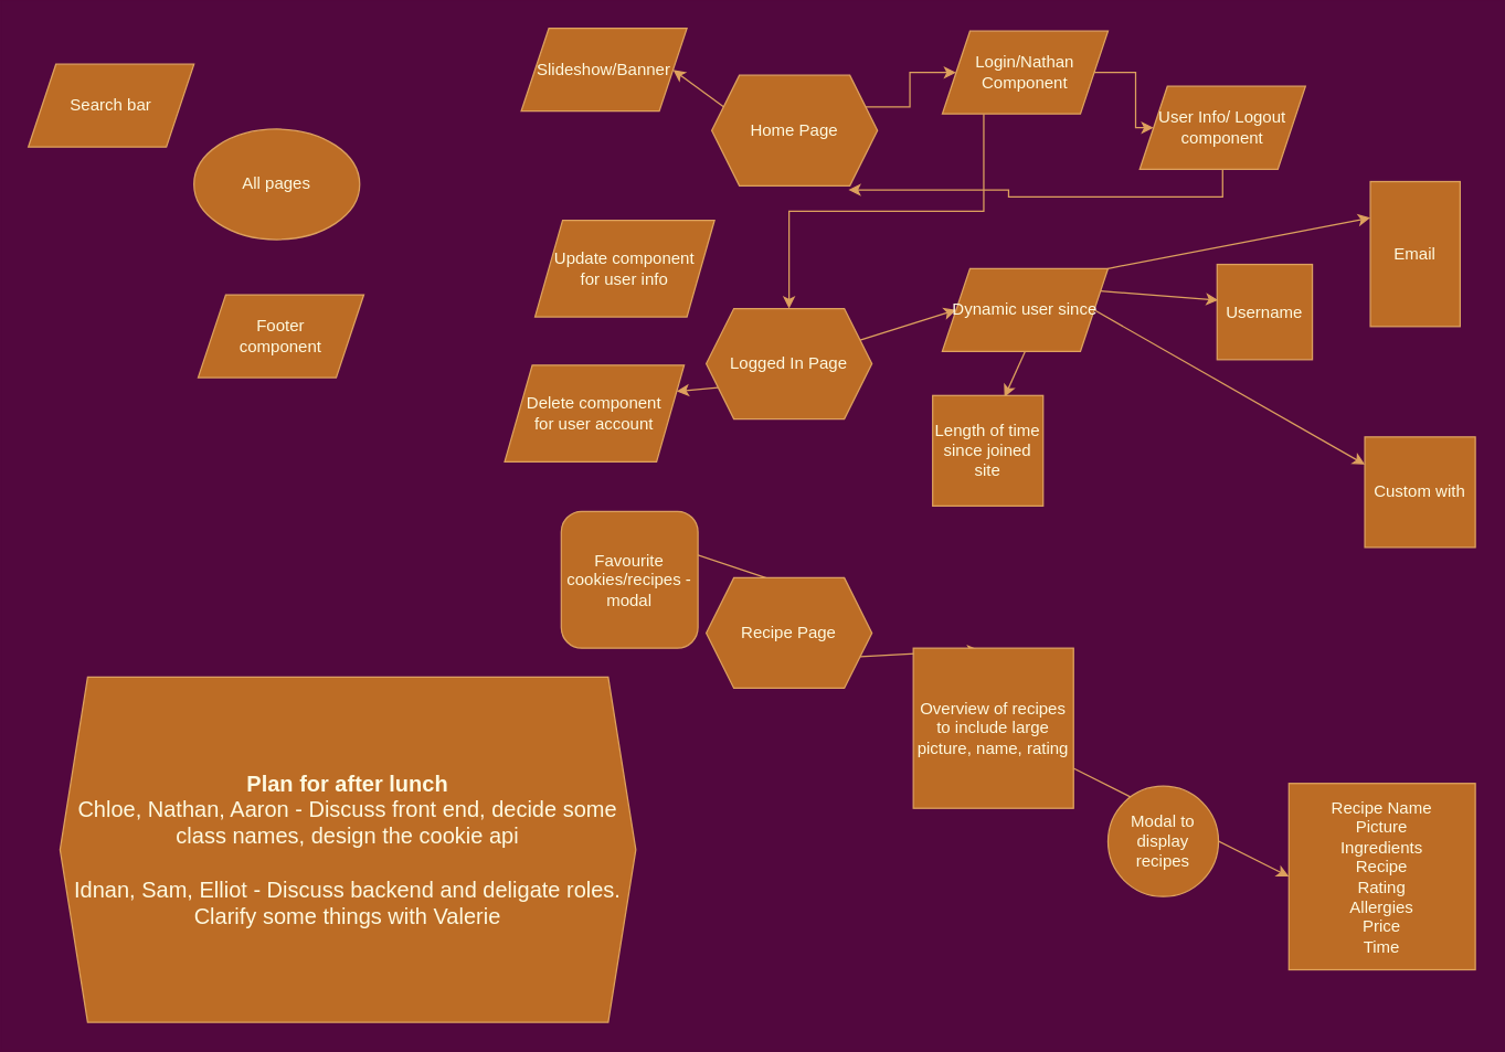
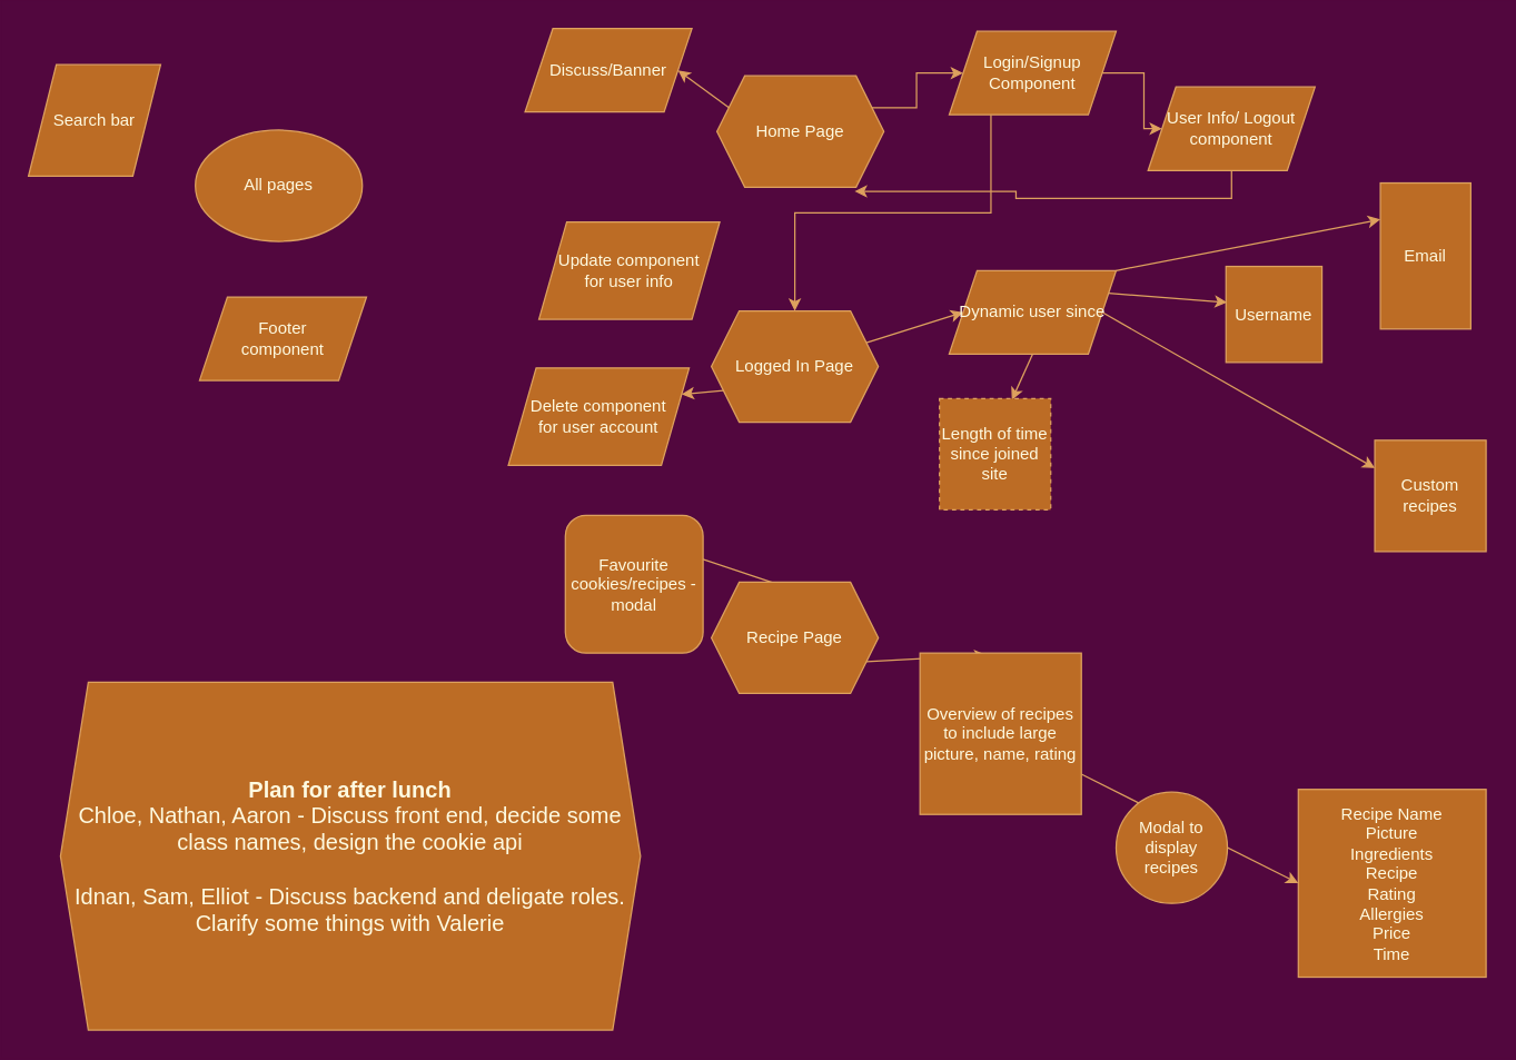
- <mxCell id="27" value="Slideshow/Banner" style="shape=parallelogram;perimeter=parallelogramPerimeter;whiteSpace=wrap;html=1;fixedSize=1;strokeColor=#DDA15E;fontColor=#FEFAE0;fillColor=#BC6C25;" parent="1" vertex="1"><mxGeometry x="377" y="20" width="120" height="60" as="geometry" /></mxCell>
+ <mxCell id="27" value="Discuss/Banner" style="shape=parallelogram;perimeter=parallelogramPerimeter;whiteSpace=wrap;html=1;fixedSize=1;strokeColor=#DDA15E;fontColor=#FEFAE0;fillColor=#BC6C25;" parent="1" vertex="1"><mxGeometry x="377" y="20" width="120" height="60" as="geometry" /></mxCell>
- <mxCell id="11" value="Login/Nathan Component" style="shape=parallelogram;perimeter=parallelogramPerimeter;whiteSpace=wrap;html=1;fixedSize=1;labelBackgroundColor=none;fillColor=#BC6C25;strokeColor=#DDA15E;fontColor=#FEFAE0;" parent="1" vertex="1"><mxGeometry x="682" y="22" width="120" height="60" as="geometry" /></mxCell>
+ <mxCell id="11" value="Login/Signup Component" style="shape=parallelogram;perimeter=parallelogramPerimeter;whiteSpace=wrap;html=1;fixedSize=1;labelBackgroundColor=none;fillColor=#BC6C25;strokeColor=#DDA15E;fontColor=#FEFAE0;" parent="1" vertex="1"><mxGeometry x="682" y="22" width="120" height="60" as="geometry" /></mxCell>
- <mxCell id="25" value="Search bar" style="shape=parallelogram;perimeter=parallelogramPerimeter;whiteSpace=wrap;html=1;fixedSize=1;strokeColor=#DDA15E;fontColor=#FEFAE0;fillColor=#BC6C25;" parent="1" vertex="1"><mxGeometry x="20" y="46" width="120" height="60" as="geometry" /></mxCell>
+ <mxCell id="25" value="Search bar" style="shape=parallelogram;perimeter=parallelogramPerimeter;whiteSpace=wrap;html=1;fixedSize=1;strokeColor=#DDA15E;fontColor=#FEFAE0;fillColor=#BC6C25;" parent="1" vertex="1"><mxGeometry x="20" y="46" width="95" height="80" as="geometry" /></mxCell>
- <mxCell id="26" value="Length of time since joined site" style="whiteSpace=wrap;html=1;aspect=fixed;strokeColor=#DDA15E;fontColor=#FEFAE0;fillColor=#BC6C25;" parent="1" vertex="1"><mxGeometry x="675" y="286" width="80" height="80" as="geometry" /></mxCell>
+ <mxCell id="26" value="Length of time since joined site" style="whiteSpace=wrap;html=1;aspect=fixed;strokeColor=#DDA15E;fontColor=#FEFAE0;fillColor=#BC6C25;dashed=1;" parent="1" vertex="1"><mxGeometry x="675" y="286" width="80" height="80" as="geometry" /></mxCell>
- <mxCell id="29" value="Custom with" style="whiteSpace=wrap;html=1;aspect=fixed;strokeColor=#DDA15E;fontColor=#FEFAE0;fillColor=#BC6C25;" parent="1" vertex="1"><mxGeometry x="988" y="316" width="80" height="80" as="geometry" /></mxCell>
+ <mxCell id="29" value="Custom recipes" style="whiteSpace=wrap;html=1;aspect=fixed;strokeColor=#DDA15E;fontColor=#FEFAE0;fillColor=#BC6C25;" parent="1" vertex="1"><mxGeometry x="988" y="316" width="80" height="80" as="geometry" /></mxCell>
